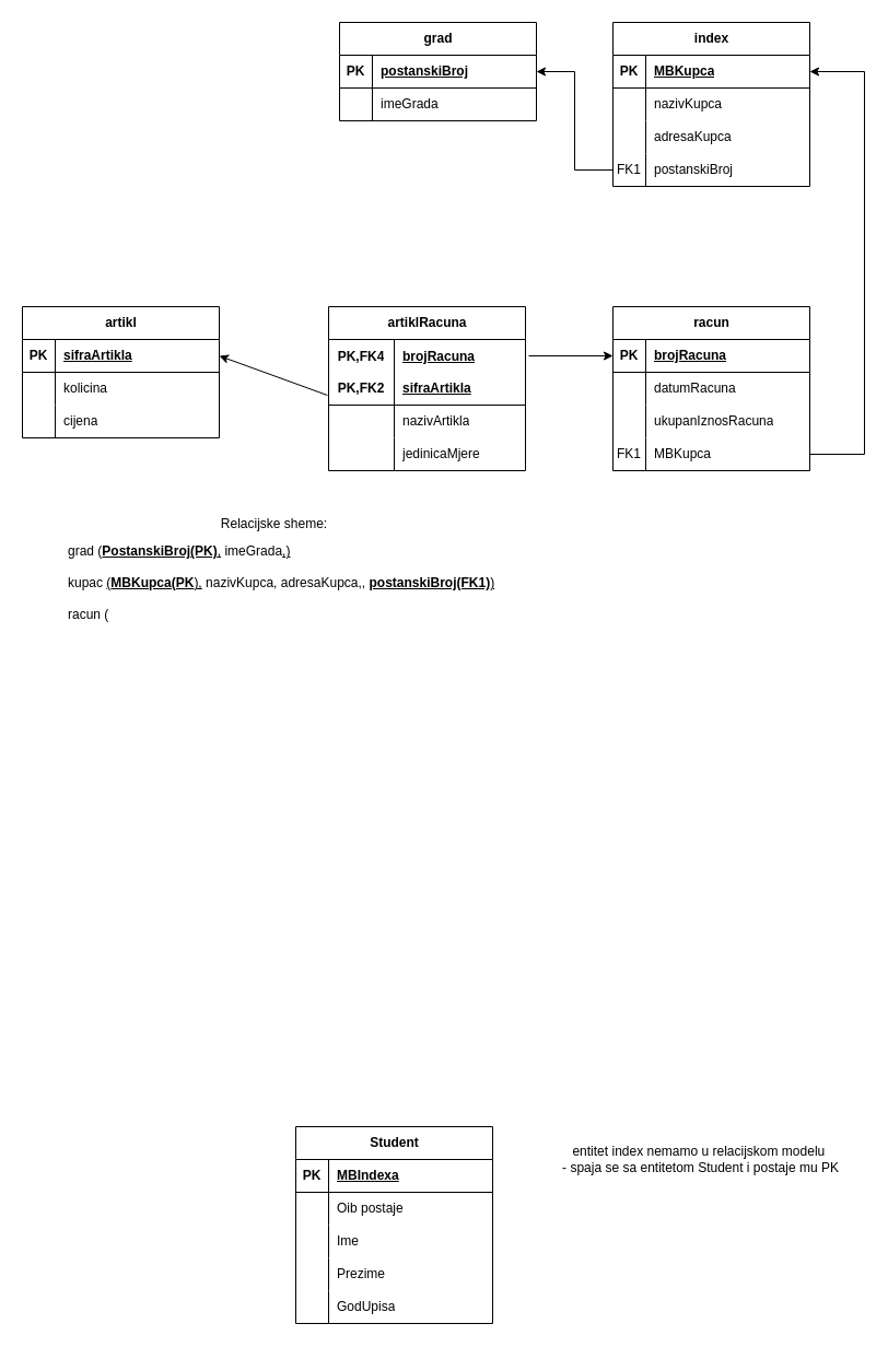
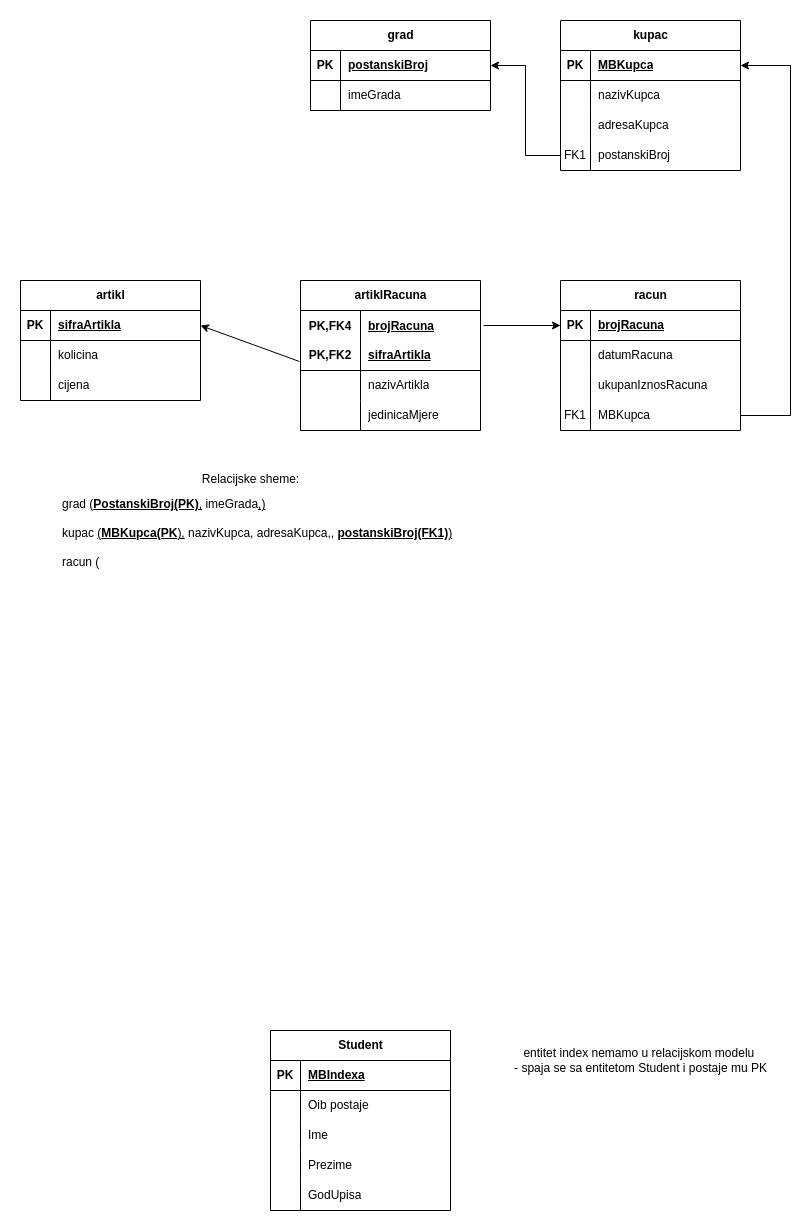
- <mxCell id="15" value="index" style="shape=table;startSize=30;container=1;collapsible=1;childLayout=tableLayout;fixedRows=1;rowLines=0;fontStyle=1;align=center;resizeLast=1;html=1;" vertex="1" parent="1"><mxGeometry x="560" y="20" width="180" height="150" as="geometry"><mxRectangle x="850" y="190" width="80" height="30" as="alternateBounds" /></mxGeometry></mxCell>
+ <mxCell id="15" value="kupac" style="shape=table;startSize=30;container=1;collapsible=1;childLayout=tableLayout;fixedRows=1;rowLines=0;fontStyle=1;align=center;resizeLast=1;html=1;" vertex="1" parent="1"><mxGeometry x="560" y="20" width="180" height="150" as="geometry"><mxRectangle x="850" y="190" width="80" height="30" as="alternateBounds" /></mxGeometry></mxCell>
